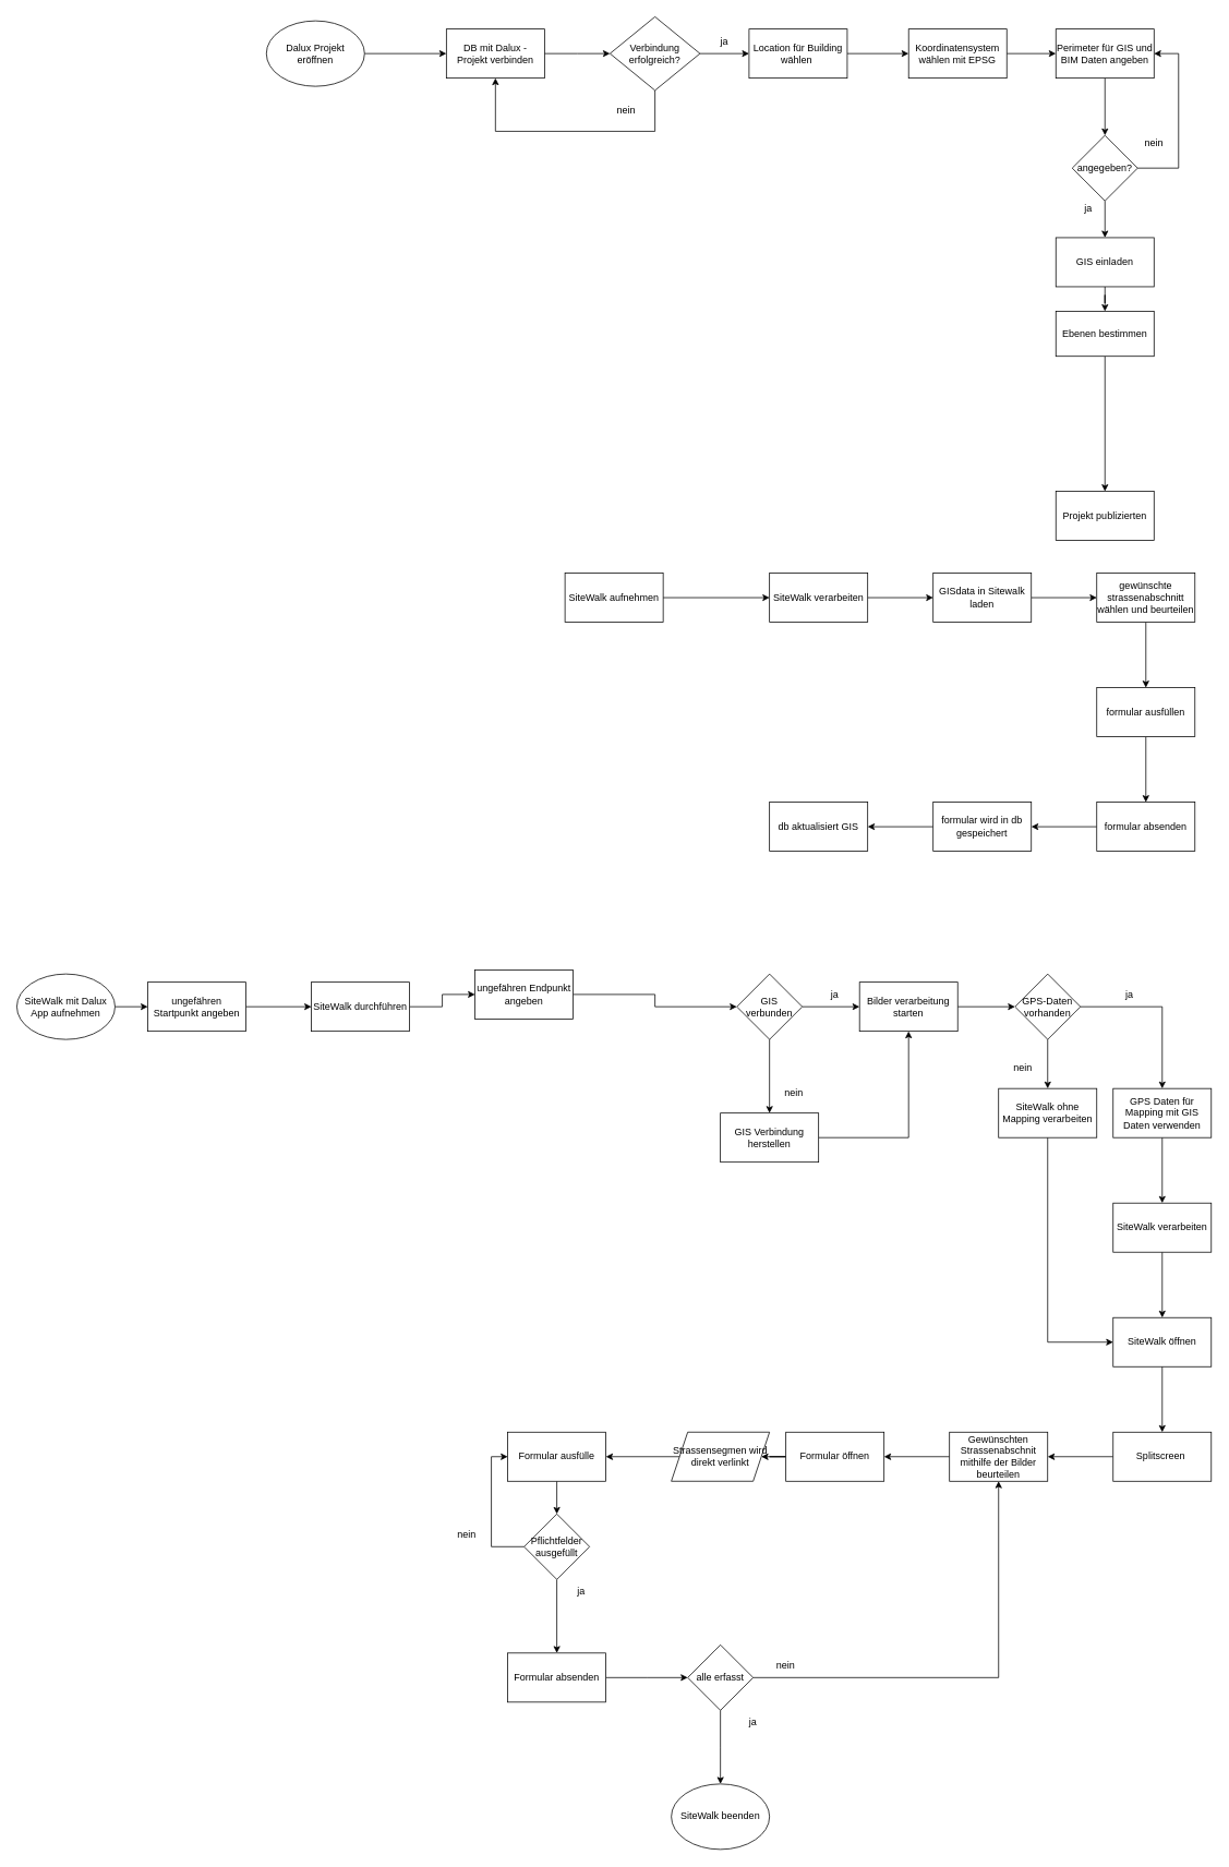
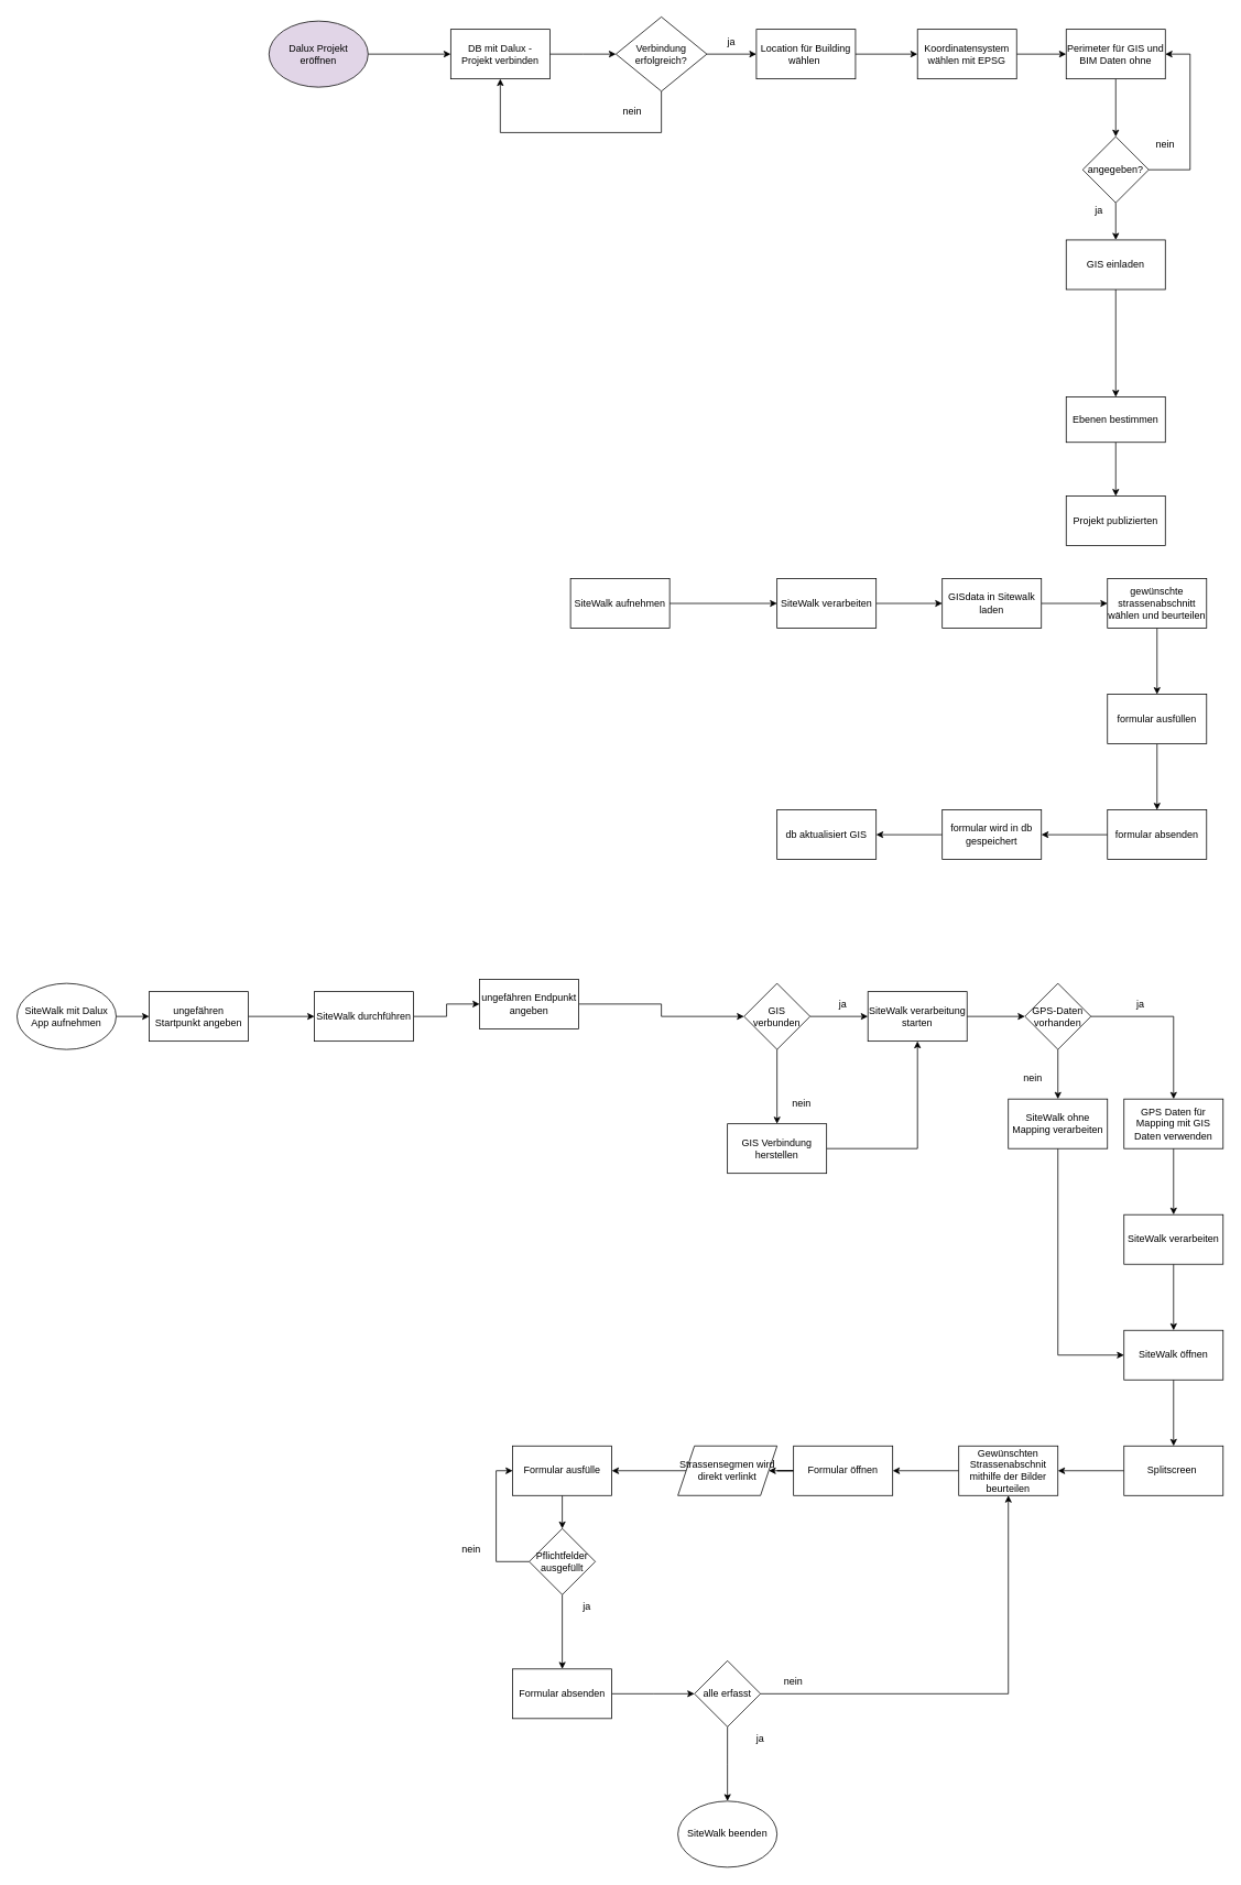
- <mxCell id="91" value="Dalux Projekt eröffnen" style="ellipse;whiteSpace=wrap;html=1;" vertex="1" parent="1"><mxGeometry x="325" y="25" width="120" height="80" as="geometry" /></mxCell>
+ <mxCell id="91" value="Dalux Projekt eröffnen" style="ellipse;whiteSpace=wrap;html=1;fillColor=#e1d5e7;" vertex="1" parent="1"><mxGeometry x="325" y="25" width="120" height="80" as="geometry" /></mxCell>
- <mxCell id="16" value="Perimeter für GIS und BIM Daten angeben" style="whiteSpace=wrap;html=1;" parent="1" vertex="1"><mxGeometry x="1290" y="35" width="120" height="60" as="geometry" /></mxCell>
+ <mxCell id="16" value="Perimeter für GIS und BIM Daten ohne" style="whiteSpace=wrap;html=1;" parent="1" vertex="1"><mxGeometry x="1290" y="35" width="120" height="60" as="geometry" /></mxCell>
- <mxCell id="23" value="Ebenen bestimmen" style="whiteSpace=wrap;html=1;" parent="1" vertex="1"><mxGeometry x="1290" y="380" width="120" height="55" as="geometry" /></mxCell>
+ <mxCell id="23" value="Ebenen bestimmen" style="whiteSpace=wrap;html=1;" parent="1" vertex="1"><mxGeometry x="1290" y="480" width="120" height="55" as="geometry" /></mxCell>
- <mxCell id="39" value="Bilder verarbeitung starten" style="whiteSpace=wrap;html=1;rounded=0;" vertex="1" parent="1"><mxGeometry x="1050" y="1200" width="120" height="60" as="geometry" /></mxCell>
+ <mxCell id="39" value="SiteWalk verarbeitung starten" style="whiteSpace=wrap;html=1;rounded=0;" vertex="1" parent="1"><mxGeometry x="1050" y="1200" width="120" height="60" as="geometry" /></mxCell>
